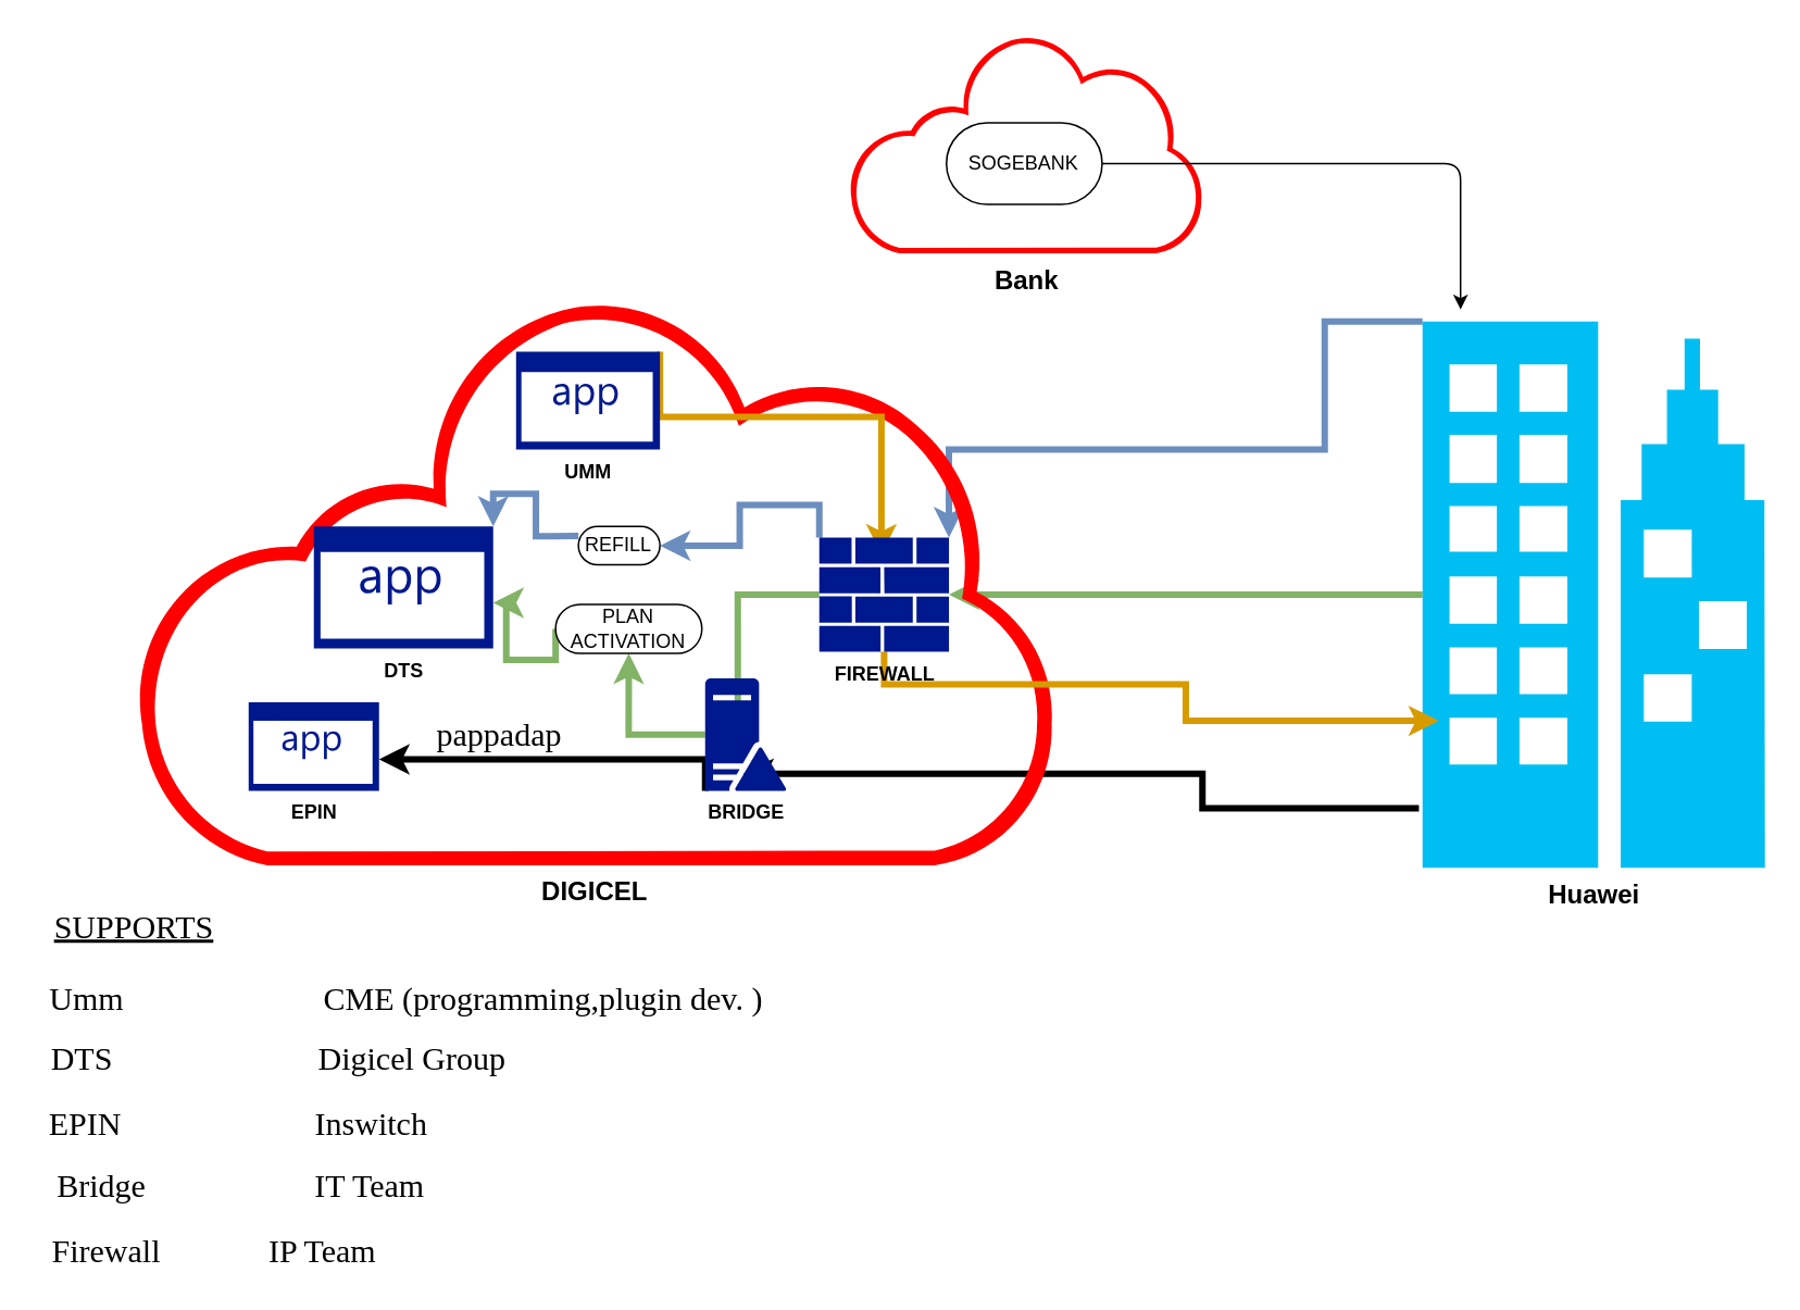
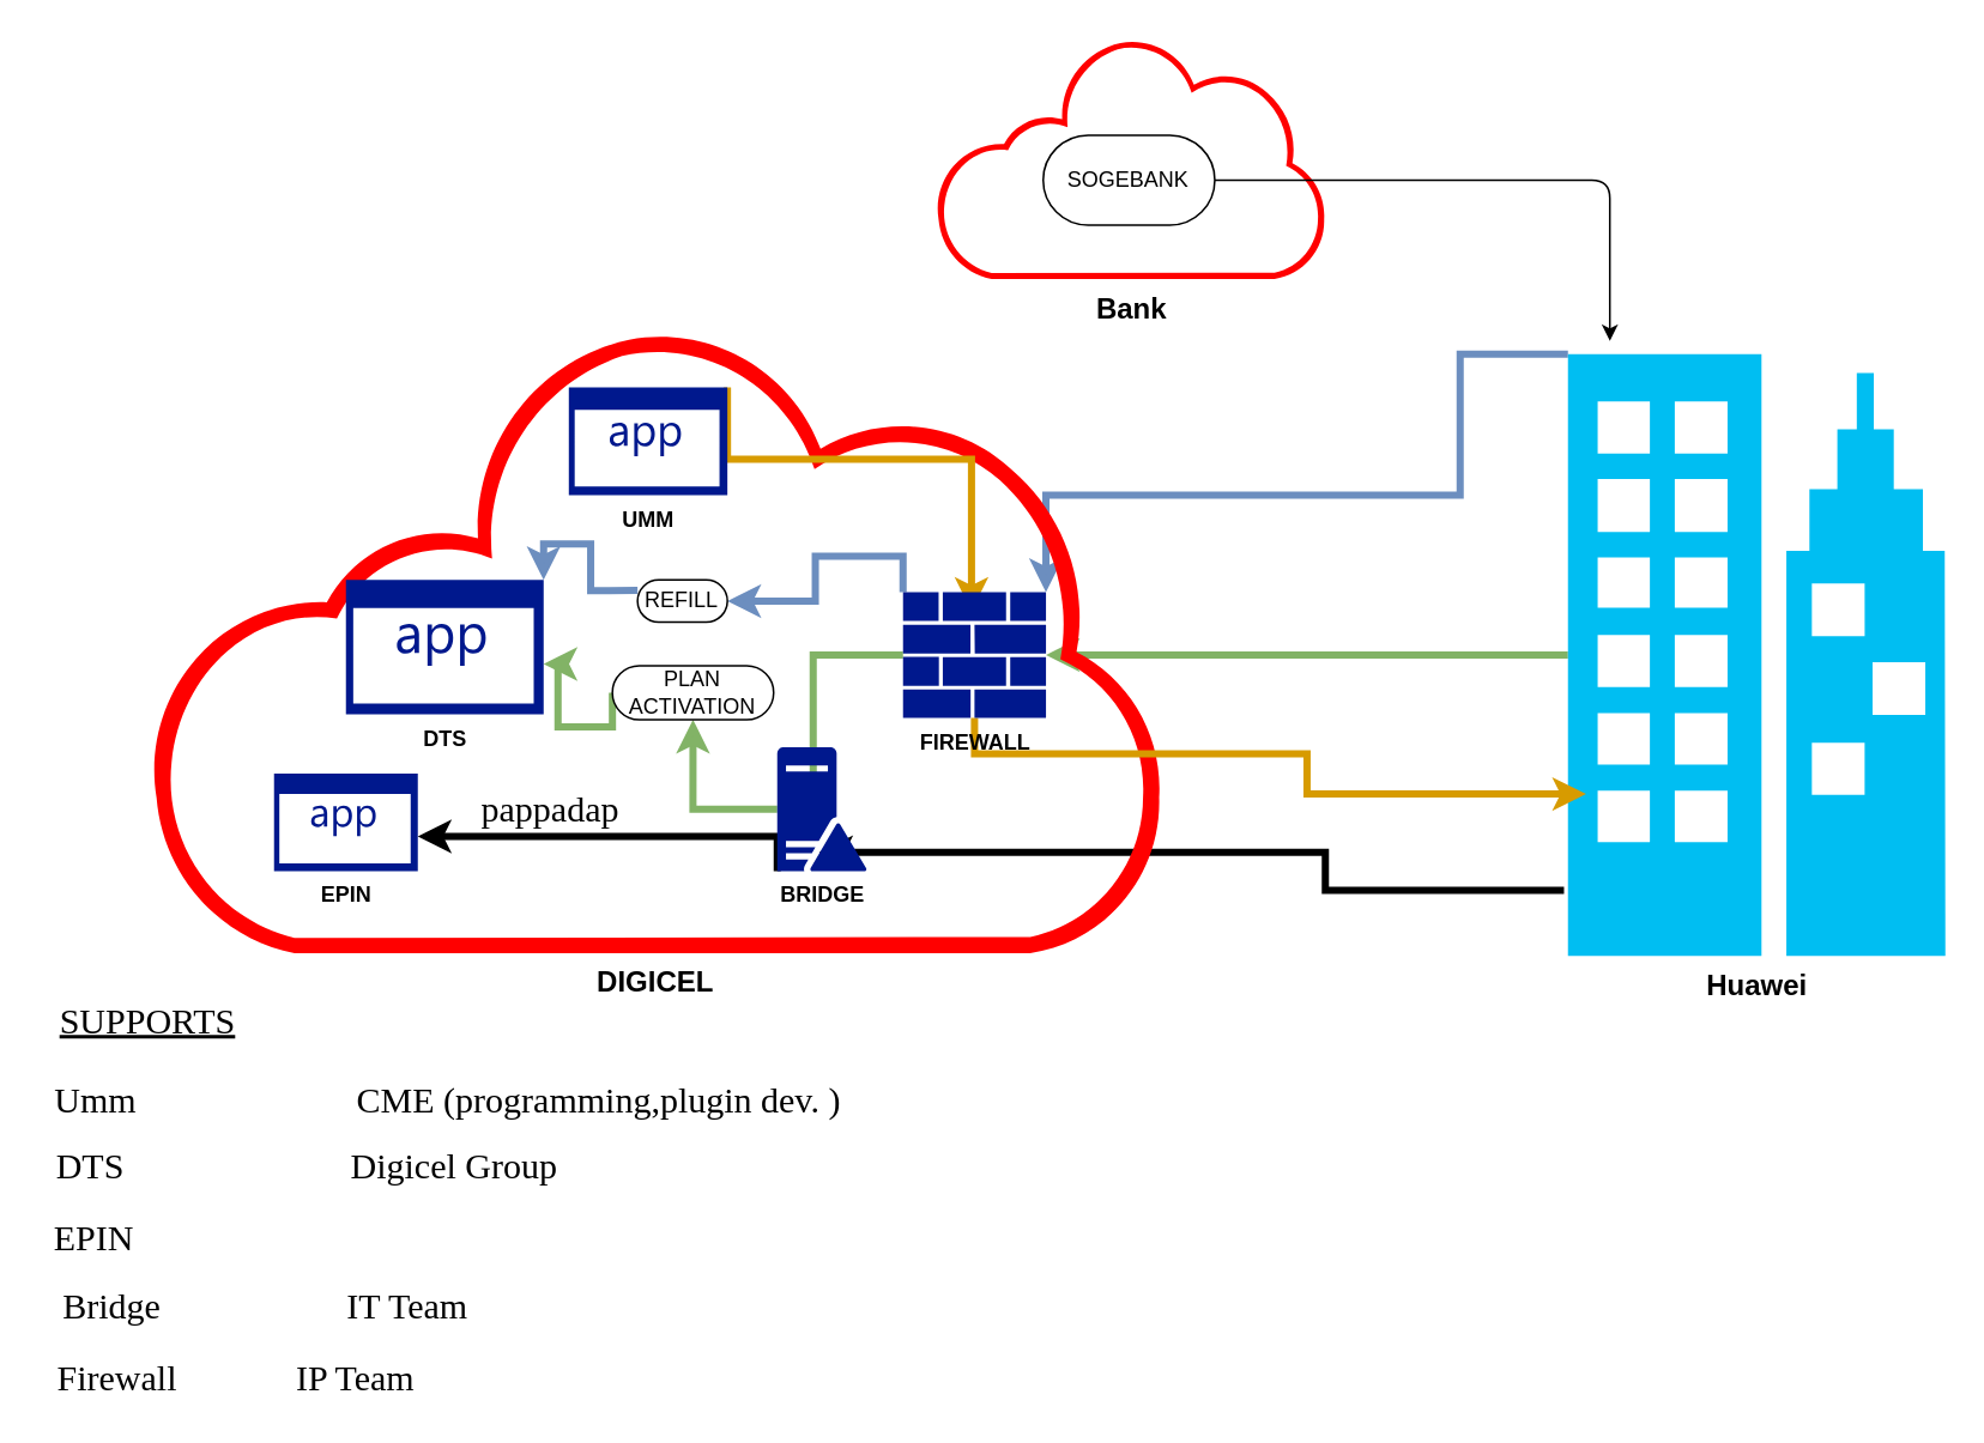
- <mxCell id="31" value="Inswitch" style="text;html=1;strokeColor=none;fillColor=none;align=center;verticalAlign=middle;whiteSpace=wrap;rounded=0;fontSize=20;fontFamily=Architects Daughter;" vertex="1" parent="1"><mxGeometry x="158.11" y="673" width="139.16" height="30" as="geometry" /></mxCell>
